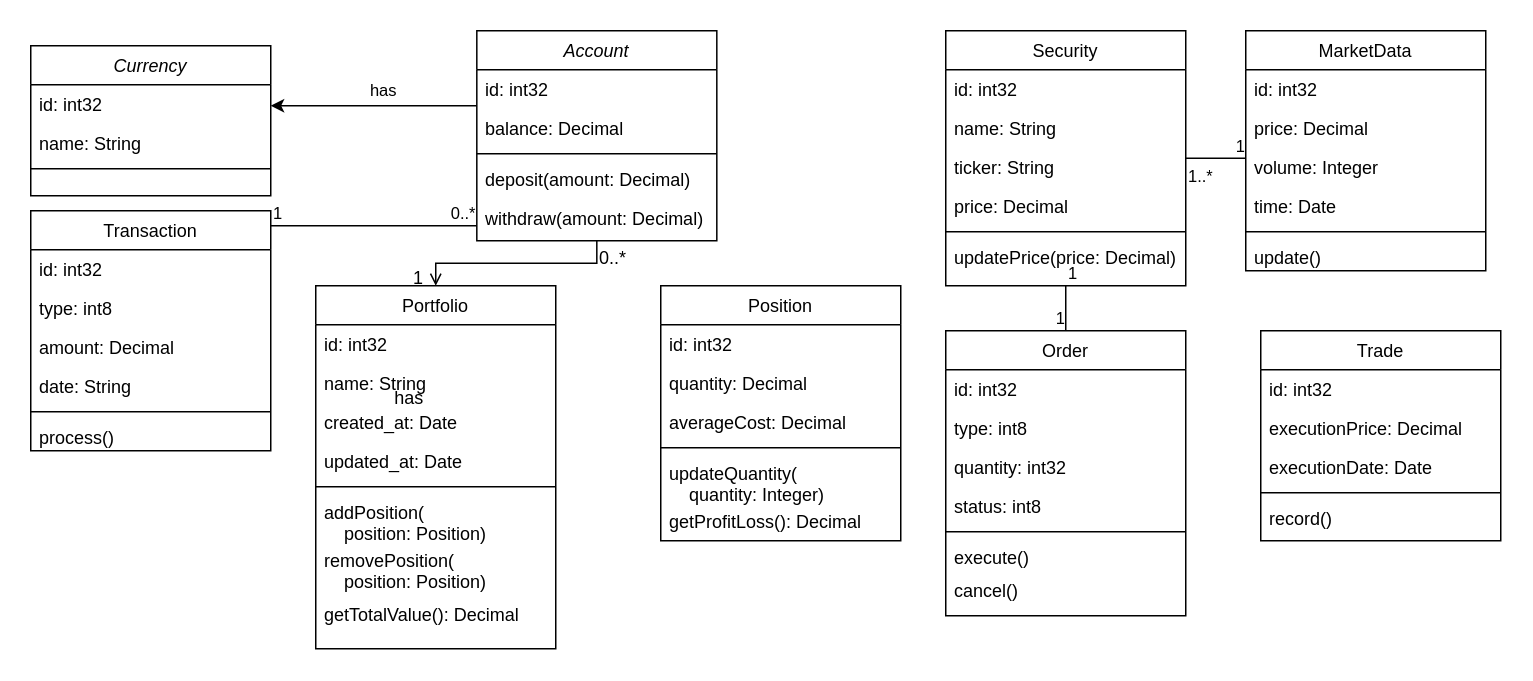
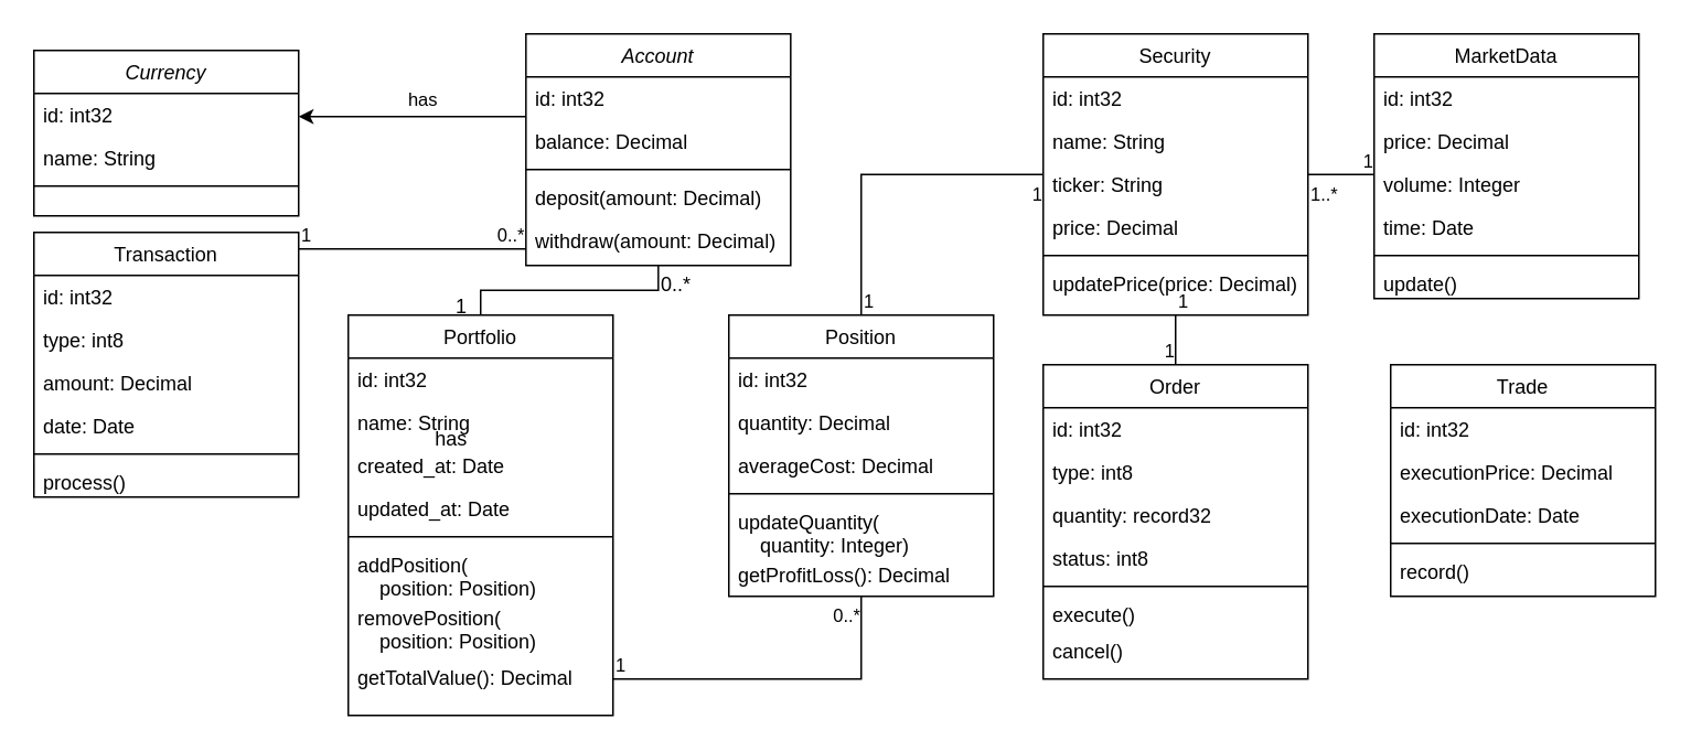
+ <mxCell id="72" value="" style="endArrow=none;html=1;edgeStyle=orthogonalEdgeStyle;rounded=0;" edge="1" parent="1" source="27" target="34"><mxGeometry relative="1" as="geometry"><mxPoint x="220" y="480" as="sourcePoint" /><mxPoint x="380" y="480" as="targetPoint" /><Array as="points"><mxPoint x="520" y="105" /></Array></mxGeometry></mxCell>
+ <mxCell id="73" value="1" style="edgeLabel;resizable=0;html=1;align=left;verticalAlign=bottom;" connectable="0" vertex="1" parent="72"><mxGeometry x="-1" relative="1" as="geometry" /></mxCell>
+ <mxCell id="74" value="1" style="edgeLabel;resizable=0;html=1;align=right;verticalAlign=bottom;" connectable="0" vertex="1" parent="72"><mxGeometry x="1" relative="1" as="geometry"><mxPoint y="20" as="offset" /></mxGeometry></mxCell>
- <mxCell id="19" value="" style="endArrow=open;shadow=0;strokeWidth=1;rounded=0;curved=0;endFill=1;edgeStyle=elbowEdgeStyle;elbow=vertical;" parent="1" source="4" target="10" edge="1"><mxGeometry x="0.5" y="41" relative="1" as="geometry"><mxPoint x="480" y="202" as="sourcePoint" /><mxPoint x="640" y="202" as="targetPoint" /><mxPoint x="-40" y="32" as="offset" /></mxGeometry></mxCell>
+ <mxCell id="19" value="" style="endArrow=none;shadow=0;strokeWidth=1;rounded=0;curved=0;endFill=1;edgeStyle=elbowEdgeStyle;elbow=vertical;" parent="1" source="4" target="10" edge="1"><mxGeometry x="0.5" y="41" relative="1" as="geometry"><mxPoint x="480" y="202" as="sourcePoint" /><mxPoint x="640" y="202" as="targetPoint" /><mxPoint x="-40" y="32" as="offset" /></mxGeometry></mxCell>
- <mxCell id="59" value="date: String" style="text;align=left;verticalAlign=top;spacingLeft=4;spacingRight=4;overflow=hidden;rotatable=0;points=[[0,0.5],[1,0.5]];portConstraint=eastwest;rounded=0;shadow=0;html=0;" vertex="1" parent="55"><mxGeometry y="104" width="160" height="26" as="geometry" /></mxCell>
+ <mxCell id="59" value="date: Date" style="text;align=left;verticalAlign=top;spacingLeft=4;spacingRight=4;overflow=hidden;rotatable=0;points=[[0,0.5],[1,0.5]];portConstraint=eastwest;rounded=0;shadow=0;html=0;" vertex="1" parent="55"><mxGeometry y="104" width="160" height="26" as="geometry" /></mxCell>
- <mxCell id="44" value="quantity: int32" style="text;align=left;verticalAlign=top;spacingLeft=4;spacingRight=4;overflow=hidden;rotatable=0;points=[[0,0.5],[1,0.5]];portConstraint=eastwest;rounded=0;shadow=0;html=0;" vertex="1" parent="41"><mxGeometry y="78" width="160" height="26" as="geometry" /></mxCell>
+ <mxCell id="44" value="quantity: record32" style="text;align=left;verticalAlign=top;spacingLeft=4;spacingRight=4;overflow=hidden;rotatable=0;points=[[0,0.5],[1,0.5]];portConstraint=eastwest;rounded=0;shadow=0;html=0;" vertex="1" parent="41"><mxGeometry y="78" width="160" height="26" as="geometry" /></mxCell>
+ <mxCell id="69" value="" style="endArrow=none;html=1;edgeStyle=orthogonalEdgeStyle;rounded=0;" edge="1" parent="1" source="10" target="27"><mxGeometry relative="1" as="geometry"><mxPoint x="240" y="410" as="sourcePoint" /><mxPoint x="400" y="410" as="targetPoint" /><Array as="points"><mxPoint x="520" y="410" /></Array></mxGeometry></mxCell>
+ <mxCell id="70" value="1" style="edgeLabel;resizable=0;html=1;align=left;verticalAlign=bottom;" connectable="0" vertex="1" parent="69"><mxGeometry x="-1" relative="1" as="geometry" /></mxCell>
+ <mxCell id="71" value="0..*" style="edgeLabel;resizable=0;html=1;align=right;verticalAlign=bottom;" connectable="0" vertex="1" parent="69"><mxGeometry x="1" relative="1" as="geometry"><mxPoint y="20" as="offset" /></mxGeometry></mxCell>
